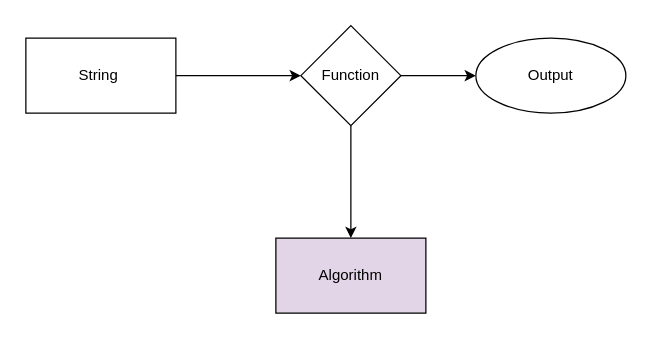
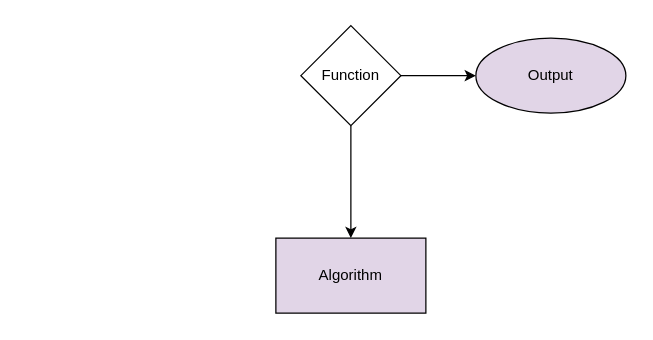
- <mxCell id="3" value="String&amp;nbsp;" style="whiteSpace=wrap;html=1;" parent="1" vertex="1"><mxGeometry x="20" y="30" width="120" height="60" as="geometry" /></mxCell>
- <mxCell id="2" value="" style="edgeStyle=none;html=1;" edge="1" parent="1" source="3" target="6"><mxGeometry relative="1" as="geometry" /></mxCell>
- <mxCell id="7" value="Output" style="ellipse;whiteSpace=wrap;html=1;" vertex="1" parent="1"><mxGeometry x="380" y="30" width="120" height="60" as="geometry" /></mxCell>
+ <mxCell id="7" value="Output" style="ellipse;whiteSpace=wrap;html=1;fillColor=#e1d5e7;" vertex="1" parent="1"><mxGeometry x="380" y="30" width="120" height="60" as="geometry" /></mxCell>
